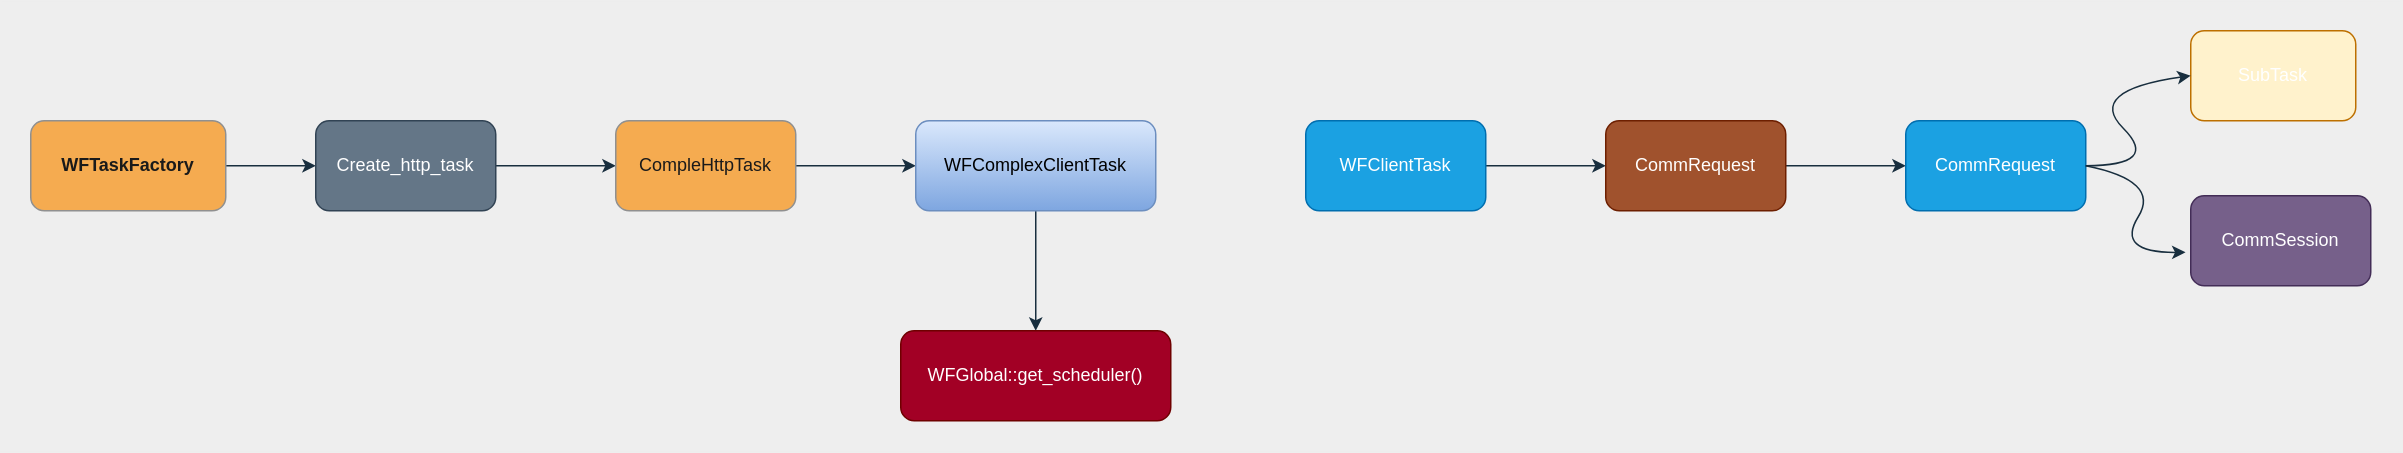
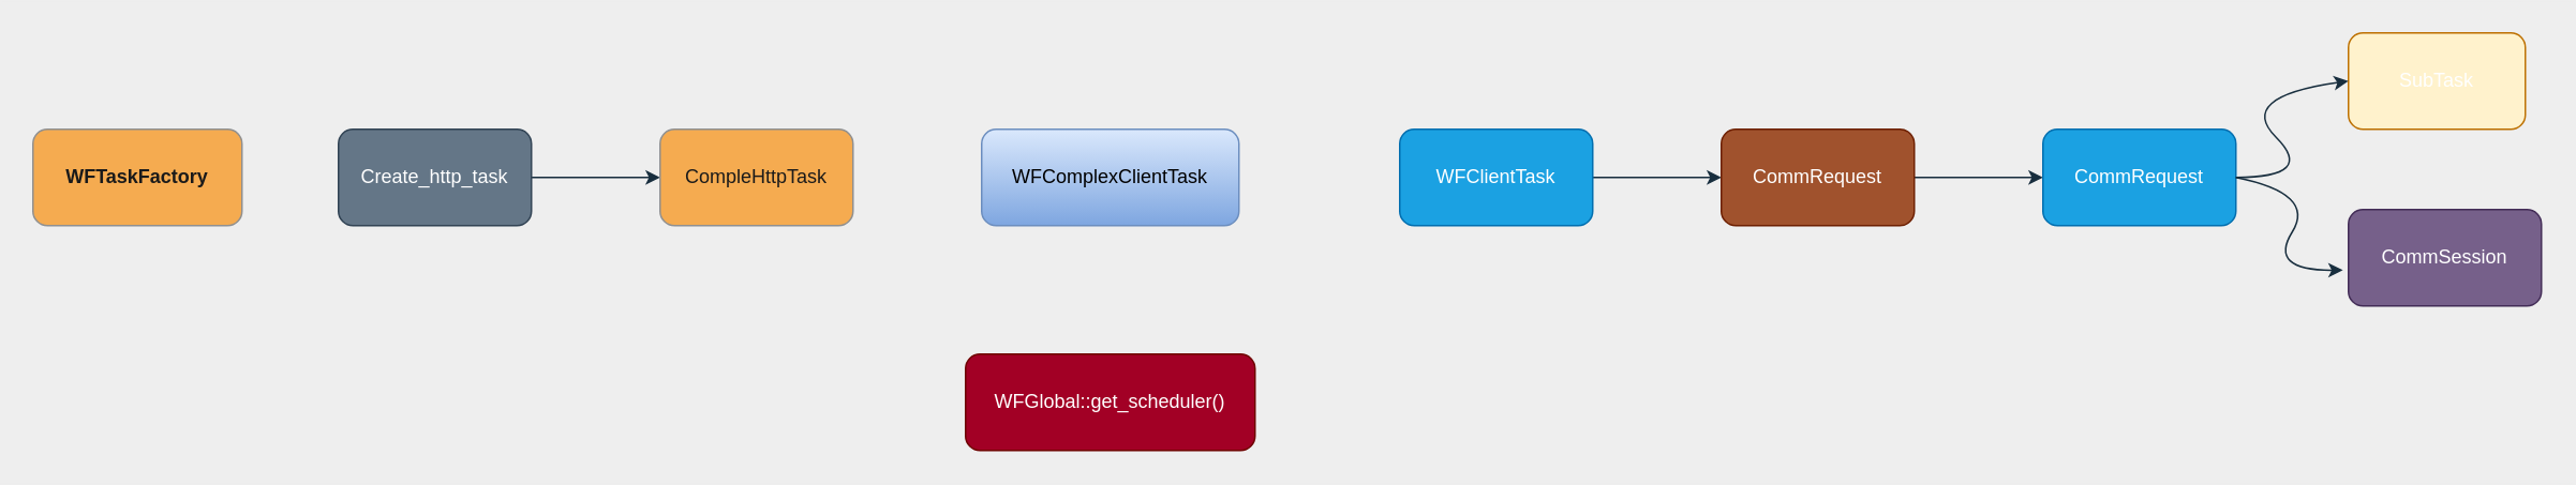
- <mxCell id="2" value="" style="edgeStyle=orthogonalEdgeStyle;rounded=0;orthogonalLoop=1;jettySize=auto;html=1;labelBackgroundColor=#EEEEEE;strokeColor=#182E3E;fontColor=#1A1A1A;" edge="1" parent="1" source="3" target="5"><mxGeometry relative="1" as="geometry" /></mxCell>
- <mxCell id="6" value="" style="edgeStyle=orthogonalEdgeStyle;curved=0;rounded=1;sketch=0;orthogonalLoop=1;jettySize=auto;html=1;strokeColor=#182E3E;fontColor=#1A1A1A;" edge="1" parent="1" source="7" target="9"><mxGeometry relative="1" as="geometry" /></mxCell>
- <mxCell id="8" value="" style="edgeStyle=orthogonalEdgeStyle;curved=0;rounded=1;sketch=0;orthogonalLoop=1;jettySize=auto;html=1;strokeColor=#182E3E;fontColor=#1A1A1A;" edge="1" parent="1" source="9" target="19"><mxGeometry relative="1" as="geometry" /></mxCell>
